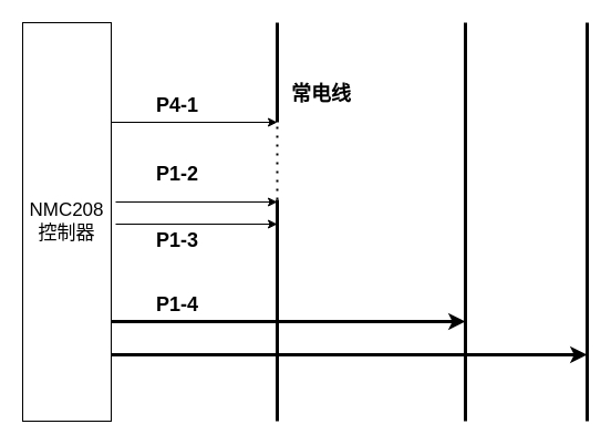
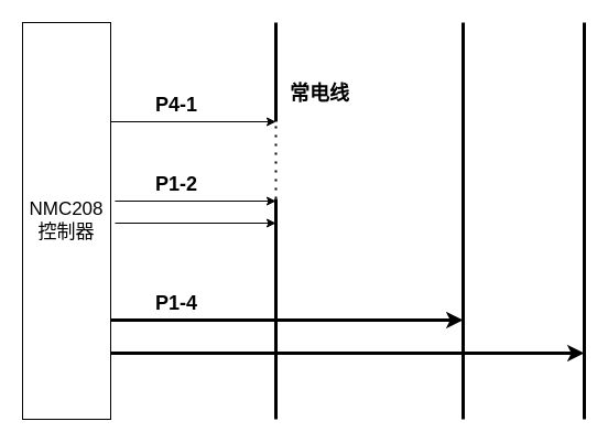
- <mxCell id="11" value="&lt;b&gt;&lt;font style=&quot;font-size: 18px;&quot;&gt;P1-2&lt;/font&gt;&lt;/b&gt;" style="text;strokeColor=none;align=center;fillColor=none;html=1;verticalAlign=middle;whiteSpace=wrap;rounded=0;" vertex="1" parent="1"><mxGeometry x="120" y="142" width="80" height="30" as="geometry" /></mxCell>
+ <mxCell id="11" value="&lt;b&gt;&lt;font style=&quot;font-size: 18px;&quot;&gt;P1-2&lt;/font&gt;&lt;/b&gt;" style="text;strokeColor=none;align=center;fillColor=none;html=1;verticalAlign=middle;whiteSpace=wrap;rounded=0;" vertex="1" parent="1"><mxGeometry x="120" y="152" width="80" height="30" as="geometry" /></mxCell>
- <mxCell id="12" value="&lt;b&gt;&lt;font style=&quot;font-size: 18px;&quot;&gt;P1-3&lt;/font&gt;&lt;/b&gt;" style="text;strokeColor=none;align=center;fillColor=none;html=1;verticalAlign=middle;whiteSpace=wrap;rounded=0;" vertex="1" parent="1"><mxGeometry x="120" y="202" width="80" height="30" as="geometry" /></mxCell>
